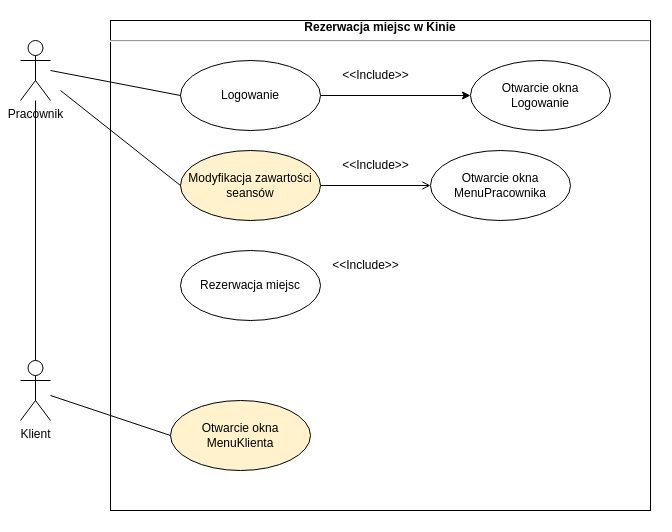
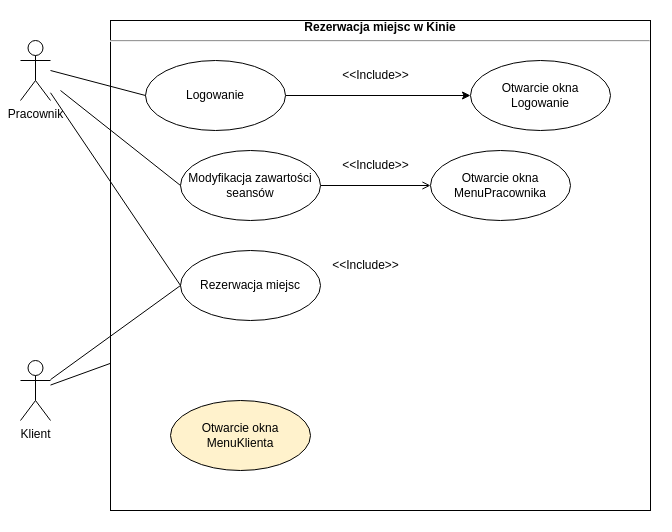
- <mxCell id="5" value="Logowanie" style="ellipse;whiteSpace=wrap;html=1;" vertex="1" parent="1"><mxGeometry x="180" y="60" width="140" height="70" as="geometry" /></mxCell>
+ <mxCell id="5" value="Logowanie" style="ellipse;whiteSpace=wrap;html=1;" vertex="1" parent="1"><mxGeometry x="145" y="60" width="140" height="70" as="geometry" /></mxCell>
- <mxCell id="9" value="Modyfikacja zawartości seansów" style="ellipse;whiteSpace=wrap;html=1;fillColor=#fff2cc;" vertex="1" parent="1"><mxGeometry x="180" y="150" width="140" height="70" as="geometry" /></mxCell>
+ <mxCell id="9" value="Modyfikacja zawartości seansów" style="ellipse;whiteSpace=wrap;html=1;" vertex="1" parent="1"><mxGeometry x="180" y="150" width="140" height="70" as="geometry" /></mxCell>
+ <mxCell id="16" value="" style="endArrow=none;html=1;rounded=0;exitX=0;exitY=0.5;exitDx=0;exitDy=0;" edge="1" parent="1" source="12" target="3"><mxGeometry width="50" height="50" relative="1" as="geometry"><mxPoint x="180" y="240" as="sourcePoint" /><mxPoint x="230" y="190" as="targetPoint" /></mxGeometry></mxCell>
- <mxCell id="20" value="" style="endArrow=none;html=1;rounded=0;" edge="1" parent="1" source="17" target="3"><mxGeometry width="50" height="50" relative="1" as="geometry"><mxPoint x="50" y="420" as="sourcePoint" /><mxPoint x="490" y="260" as="targetPoint" /></mxGeometry></mxCell>
+ <mxCell id="20" value="" style="endArrow=none;html=1;rounded=0;entryX=0;entryY=0.5;entryDx=0;entryDy=0;" edge="1" parent="1" source="17" target="12"><mxGeometry width="50" height="50" relative="1" as="geometry"><mxPoint x="50" y="420" as="sourcePoint" /><mxPoint x="490" y="260" as="targetPoint" /></mxGeometry></mxCell>
- <mxCell id="19" value="" style="endArrow=none;html=1;rounded=0;entryX=0;entryY=0.5;entryDx=0;entryDy=0;" edge="1" parent="1" source="17" target="18"><mxGeometry width="50" height="50" relative="1" as="geometry"><mxPoint x="440" y="310" as="sourcePoint" /><mxPoint x="490" y="260" as="targetPoint" /></mxGeometry></mxCell>
+ <mxCell id="19" value="" style="endArrow=none;html=1;rounded=0;" edge="1" parent="1" source="17" target="2"><mxGeometry width="50" height="50" relative="1" as="geometry"><mxPoint x="440" y="310" as="sourcePoint" /><mxPoint x="490" y="260" as="targetPoint" /></mxGeometry></mxCell>
